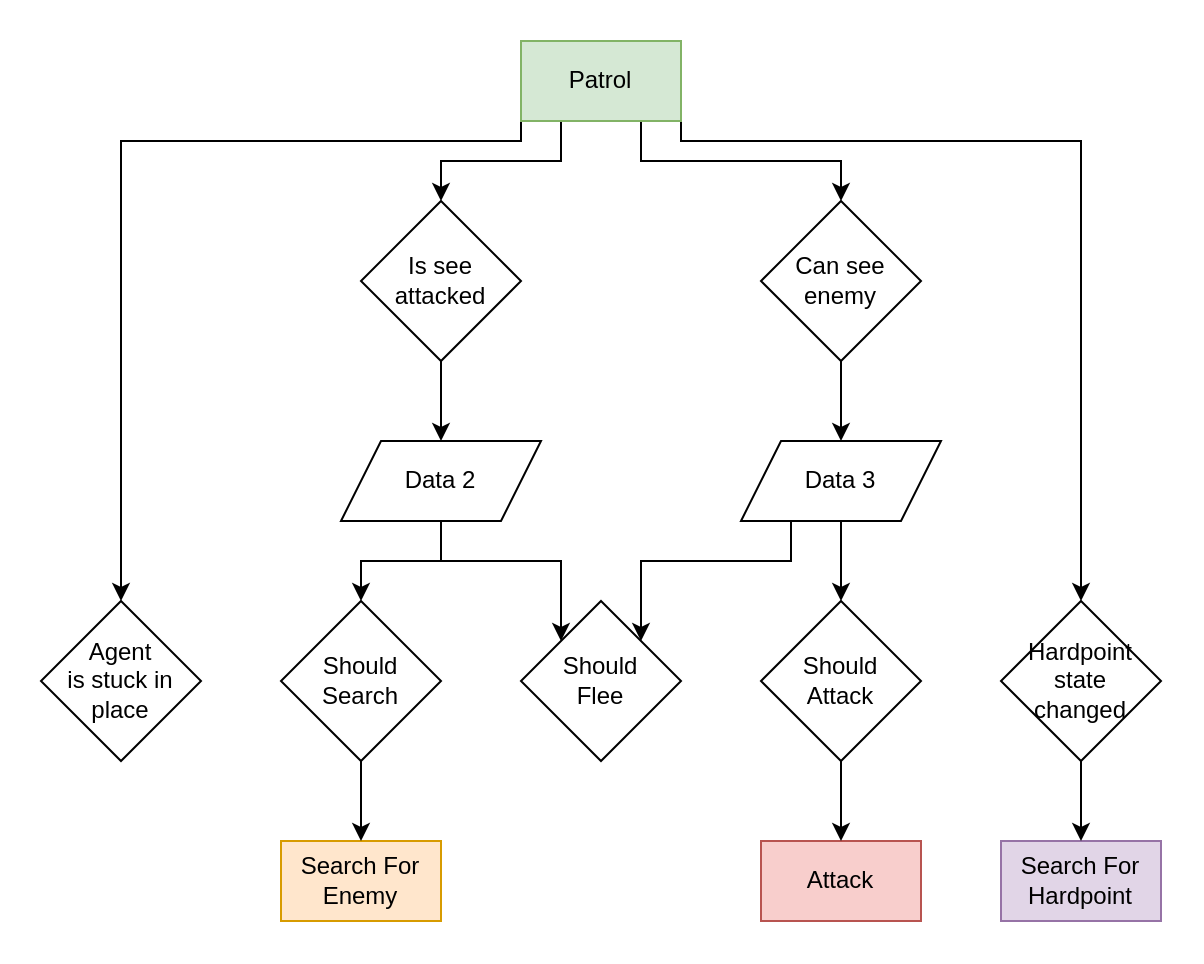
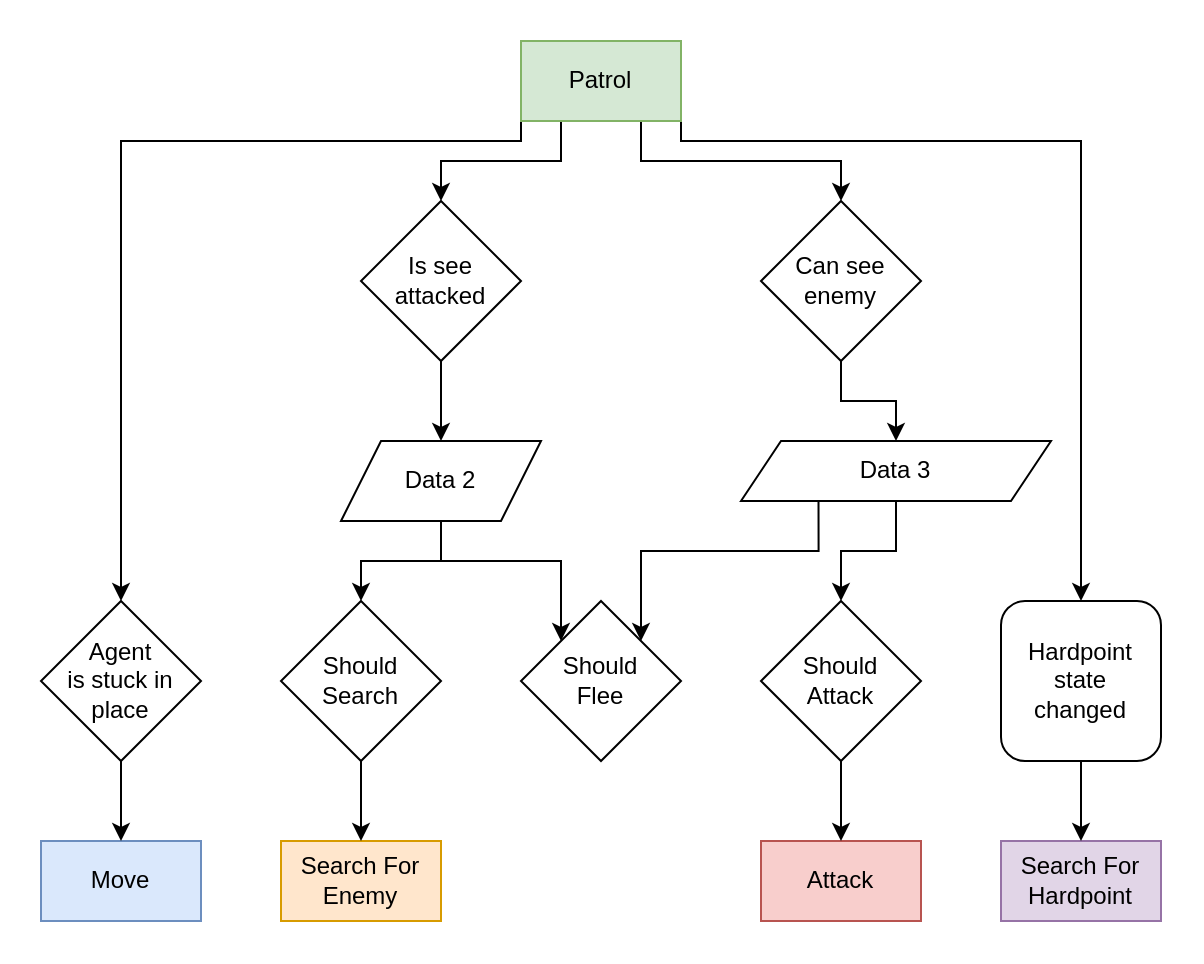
- <mxCell id="19" value="Data 3" style="shape=parallelogram;perimeter=parallelogramPerimeter;whiteSpace=wrap;html=1;fixedSize=1;" parent="1" vertex="1"><mxGeometry x="370" y="220" width="100" height="40" as="geometry" /></mxCell>
+ <mxCell id="19" value="Data 3" style="shape=parallelogram;perimeter=parallelogramPerimeter;whiteSpace=wrap;html=1;fixedSize=1;" parent="1" vertex="1"><mxGeometry x="370" y="220" width="155" height="30" as="geometry" /></mxCell>
- <mxCell id="12" value="Hardpoint state &lt;br&gt;changed" style="rhombus;whiteSpace=wrap;html=1;rounded=0;" parent="1" vertex="1"><mxGeometry x="500" y="300" width="80" height="80" as="geometry" /></mxCell>
+ <mxCell id="12" value="Hardpoint state &lt;br&gt;changed" style="whiteSpace=wrap;html=1;rounded=1;" parent="1" vertex="1"><mxGeometry x="500" y="300" width="80" height="80" as="geometry" /></mxCell>
+ <mxCell id="9" style="edgeStyle=orthogonalEdgeStyle;rounded=0;orthogonalLoop=1;jettySize=auto;html=1;exitX=0.5;exitY=1;exitDx=0;exitDy=0;" parent="1" source="10" target="7" edge="1"><mxGeometry relative="1" as="geometry" /></mxCell>
+ <mxCell id="7" value="Move" style="rounded=0;whiteSpace=wrap;html=1;fillColor=#dae8fc;strokeColor=#6c8ebf;" parent="1" vertex="1"><mxGeometry x="20" y="420" width="80" height="40" as="geometry" /></mxCell>
